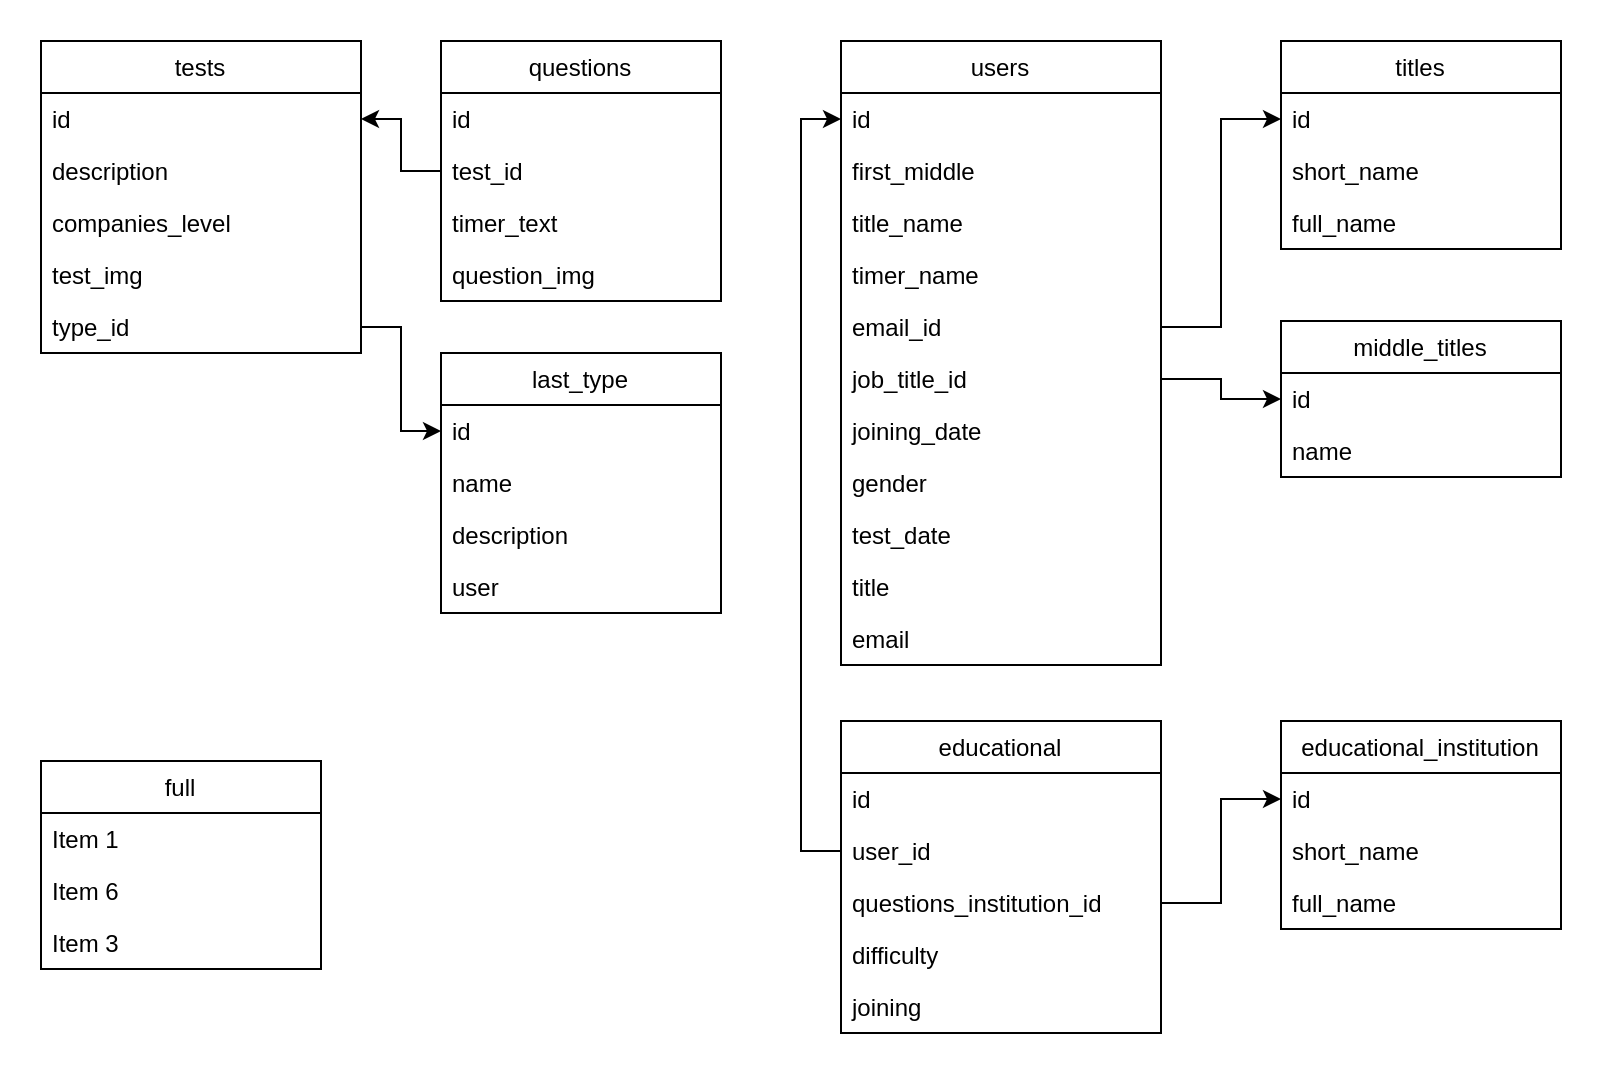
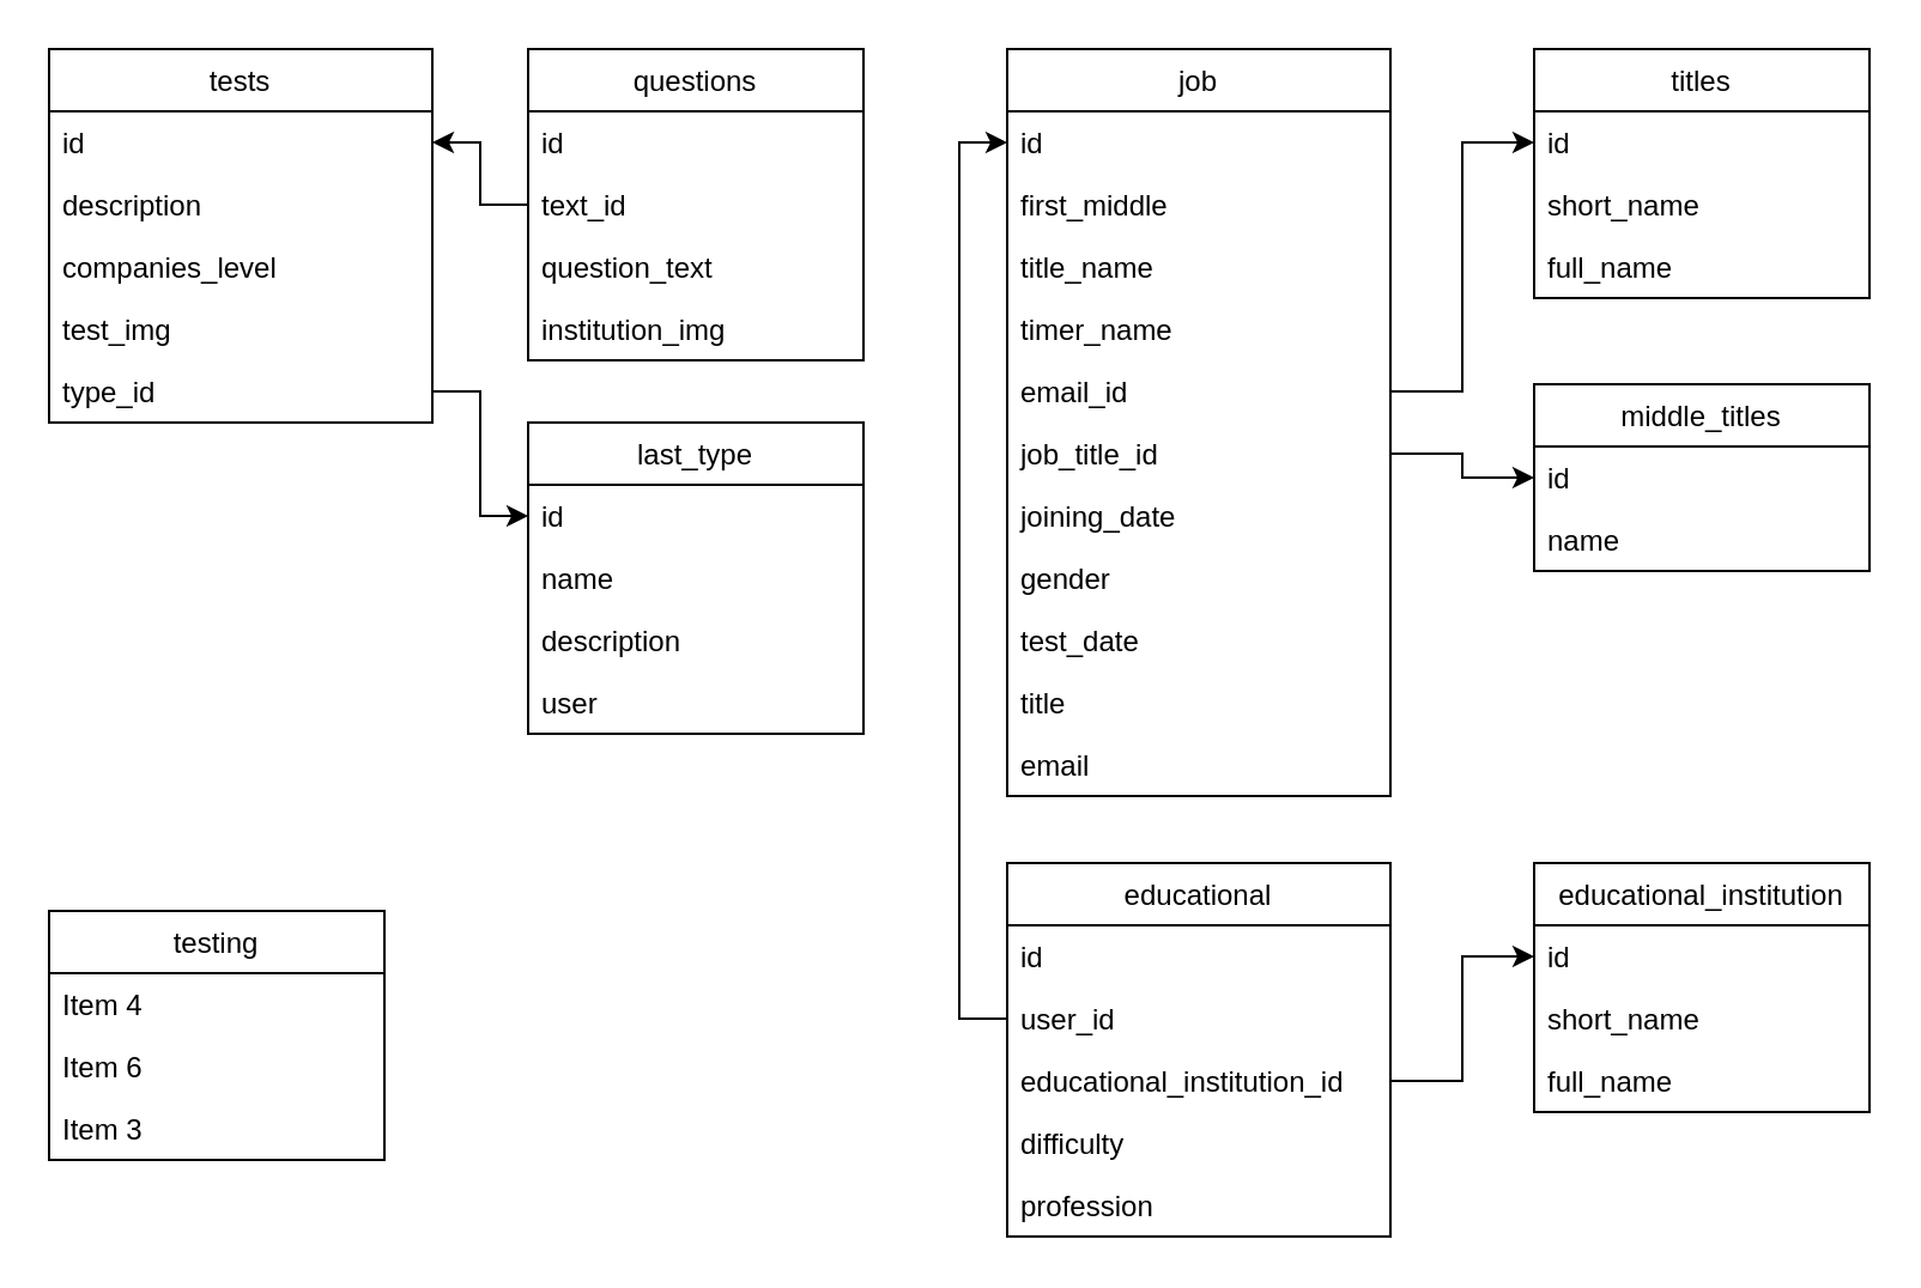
- <mxCell id="24" value="users" style="swimlane;fontStyle=0;childLayout=stackLayout;horizontal=1;startSize=26;horizontalStack=0;resizeParent=1;resizeParentMax=0;resizeLast=0;collapsible=1;marginBottom=0;" vertex="1" parent="1"><mxGeometry x="420" y="20" width="160" height="312" as="geometry" /></mxCell>
+ <mxCell id="24" value="job" style="swimlane;fontStyle=0;childLayout=stackLayout;horizontal=1;startSize=26;horizontalStack=0;resizeParent=1;resizeParentMax=0;resizeLast=0;collapsible=1;marginBottom=0;" vertex="1" parent="1"><mxGeometry x="420" y="20" width="160" height="312" as="geometry" /></mxCell>
- <mxCell id="10" value="test_id" style="text;strokeColor=none;fillColor=none;align=left;verticalAlign=top;spacingLeft=4;spacingRight=4;overflow=hidden;rotatable=0;points=[[0,0.5],[1,0.5]];portConstraint=eastwest;" parent="8" vertex="1"><mxGeometry y="52" width="140" height="26" as="geometry" /></mxCell>
+ <mxCell id="10" value="text_id" style="text;strokeColor=none;fillColor=none;align=left;verticalAlign=top;spacingLeft=4;spacingRight=4;overflow=hidden;rotatable=0;points=[[0,0.5],[1,0.5]];portConstraint=eastwest;" parent="8" vertex="1"><mxGeometry y="52" width="140" height="26" as="geometry" /></mxCell>
- <mxCell id="11" value="timer_text" style="text;strokeColor=none;fillColor=none;align=left;verticalAlign=top;spacingLeft=4;spacingRight=4;overflow=hidden;rotatable=0;points=[[0,0.5],[1,0.5]];portConstraint=eastwest;" parent="8" vertex="1"><mxGeometry y="78" width="140" height="26" as="geometry" /></mxCell>
+ <mxCell id="11" value="question_text" style="text;strokeColor=none;fillColor=none;align=left;verticalAlign=top;spacingLeft=4;spacingRight=4;overflow=hidden;rotatable=0;points=[[0,0.5],[1,0.5]];portConstraint=eastwest;" parent="8" vertex="1"><mxGeometry y="78" width="140" height="26" as="geometry" /></mxCell>
- <mxCell id="12" value="question_img" style="text;strokeColor=none;fillColor=none;align=left;verticalAlign=top;spacingLeft=4;spacingRight=4;overflow=hidden;rotatable=0;points=[[0,0.5],[1,0.5]];portConstraint=eastwest;" parent="8" vertex="1"><mxGeometry y="104" width="140" height="26" as="geometry" /></mxCell>
+ <mxCell id="12" value="institution_img" style="text;strokeColor=none;fillColor=none;align=left;verticalAlign=top;spacingLeft=4;spacingRight=4;overflow=hidden;rotatable=0;points=[[0,0.5],[1,0.5]];portConstraint=eastwest;" parent="8" vertex="1"><mxGeometry y="104" width="140" height="26" as="geometry" /></mxCell>
- <mxCell id="20" value="full" style="swimlane;fontStyle=0;childLayout=stackLayout;horizontal=1;startSize=26;horizontalStack=0;resizeParent=1;resizeParentMax=0;resizeLast=0;collapsible=1;marginBottom=0;" vertex="1" parent="1"><mxGeometry x="20" y="380" width="140" height="104" as="geometry" /></mxCell>
+ <mxCell id="20" value="testing" style="swimlane;fontStyle=0;childLayout=stackLayout;horizontal=1;startSize=26;horizontalStack=0;resizeParent=1;resizeParentMax=0;resizeLast=0;collapsible=1;marginBottom=0;" vertex="1" parent="1"><mxGeometry x="20" y="380" width="140" height="104" as="geometry" /></mxCell>
- <mxCell id="21" value="Item 1" style="text;strokeColor=none;fillColor=none;align=left;verticalAlign=top;spacingLeft=4;spacingRight=4;overflow=hidden;rotatable=0;points=[[0,0.5],[1,0.5]];portConstraint=eastwest;" vertex="1" parent="20"><mxGeometry y="26" width="140" height="26" as="geometry" /></mxCell>
+ <mxCell id="21" value="Item 4" style="text;strokeColor=none;fillColor=none;align=left;verticalAlign=top;spacingLeft=4;spacingRight=4;overflow=hidden;rotatable=0;points=[[0,0.5],[1,0.5]];portConstraint=eastwest;" vertex="1" parent="20"><mxGeometry y="26" width="140" height="26" as="geometry" /></mxCell>
- <mxCell id="48" value="questions_institution_id" style="text;strokeColor=none;fillColor=none;align=left;verticalAlign=top;spacingLeft=4;spacingRight=4;overflow=hidden;rotatable=0;points=[[0,0.5],[1,0.5]];portConstraint=eastwest;" vertex="1" parent="45"><mxGeometry y="78" width="160" height="26" as="geometry" /></mxCell>
+ <mxCell id="48" value="educational_institution_id" style="text;strokeColor=none;fillColor=none;align=left;verticalAlign=top;spacingLeft=4;spacingRight=4;overflow=hidden;rotatable=0;points=[[0,0.5],[1,0.5]];portConstraint=eastwest;" vertex="1" parent="45"><mxGeometry y="78" width="160" height="26" as="geometry" /></mxCell>
- <mxCell id="50" value="joining" style="text;strokeColor=none;fillColor=none;align=left;verticalAlign=top;spacingLeft=4;spacingRight=4;overflow=hidden;rotatable=0;points=[[0,0.5],[1,0.5]];portConstraint=eastwest;" vertex="1" parent="45"><mxGeometry y="130" width="160" height="26" as="geometry" /></mxCell>
+ <mxCell id="50" value="profession" style="text;strokeColor=none;fillColor=none;align=left;verticalAlign=top;spacingLeft=4;spacingRight=4;overflow=hidden;rotatable=0;points=[[0,0.5],[1,0.5]];portConstraint=eastwest;" vertex="1" parent="45"><mxGeometry y="130" width="160" height="26" as="geometry" /></mxCell>
